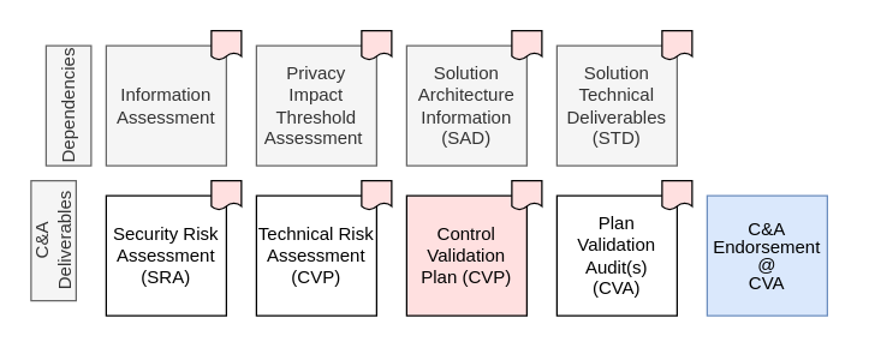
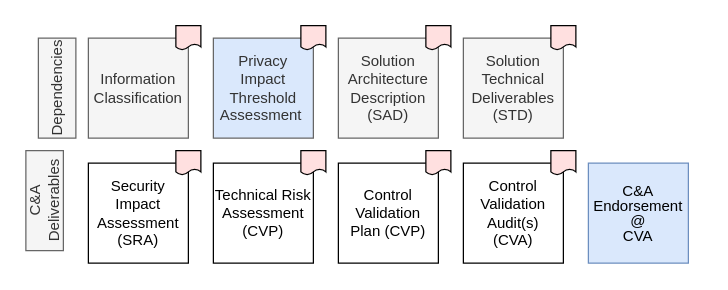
- <mxCell id="14" value="Information Assessment" style="rounded=0;whiteSpace=wrap;html=1;fontColor=#333333;strokeColor=#666666;fillColor=#f5f5f5;" vertex="1" parent="1"><mxGeometry x="70" y="30" width="80" height="80" as="geometry" /></mxCell>
+ <mxCell id="14" value="Information Classification" style="rounded=0;whiteSpace=wrap;html=1;fontColor=#333333;strokeColor=#666666;fillColor=#f5f5f5;" vertex="1" parent="1"><mxGeometry x="70" y="30" width="80" height="80" as="geometry" /></mxCell>
- <mxCell id="16" value="Privacy Impact Threshold&lt;br&gt;Assessment&amp;nbsp;" style="rounded=0;whiteSpace=wrap;html=1;fontColor=#333333;strokeColor=#666666;fillColor=#f5f5f5;" vertex="1" parent="1"><mxGeometry x="170" y="30" width="80" height="80" as="geometry" /></mxCell>
+ <mxCell id="16" value="Privacy Impact Threshold&lt;br&gt;Assessment&amp;nbsp;" style="rounded=0;whiteSpace=wrap;html=1;fontColor=#333333;strokeColor=#666666;fillColor=#dae8fc;" vertex="1" parent="1"><mxGeometry x="170" y="30" width="80" height="80" as="geometry" /></mxCell>
- <mxCell id="11" value="Solution Architecture Information&lt;br&gt;(SAD)" style="rounded=0;whiteSpace=wrap;html=1;fontColor=#333333;strokeColor=#666666;fillColor=#f5f5f5;" vertex="1" parent="1"><mxGeometry x="270" y="30" width="80" height="80" as="geometry" /></mxCell>
+ <mxCell id="11" value="Solution Architecture Description&lt;br&gt;(SAD)" style="rounded=0;whiteSpace=wrap;html=1;fontColor=#333333;strokeColor=#666666;fillColor=#f5f5f5;" vertex="1" parent="1"><mxGeometry x="270" y="30" width="80" height="80" as="geometry" /></mxCell>
- <mxCell id="2" value="Security Risk Assessment (SRA)" style="rounded=0;whiteSpace=wrap;html=1;" vertex="1" parent="1"><mxGeometry x="70" y="130" width="80" height="80" as="geometry" /></mxCell>
+ <mxCell id="2" value="Security Impact Assessment (SRA)" style="rounded=0;whiteSpace=wrap;html=1;" vertex="1" parent="1"><mxGeometry x="70" y="130" width="80" height="80" as="geometry" /></mxCell>
- <mxCell id="18" value="Control Validation Plan (CVP)" style="rounded=0;whiteSpace=wrap;html=1;fillColor=#ffe0e0;" vertex="1" parent="1"><mxGeometry x="270" y="130" width="80" height="80" as="geometry" /></mxCell>
+ <mxCell id="18" value="Control Validation Plan (CVP)" style="rounded=0;whiteSpace=wrap;html=1;" vertex="1" parent="1"><mxGeometry x="270" y="130" width="80" height="80" as="geometry" /></mxCell>
- <mxCell id="20" value="Plan Validation Audit(s) &lt;br&gt;(CVA)" style="rounded=0;whiteSpace=wrap;html=1;" vertex="1" parent="1"><mxGeometry x="370" y="130" width="80" height="80" as="geometry" /></mxCell>
+ <mxCell id="20" value="Control Validation Audit(s) &lt;br&gt;(CVA)" style="rounded=0;whiteSpace=wrap;html=1;" vertex="1" parent="1"><mxGeometry x="370" y="130" width="80" height="80" as="geometry" /></mxCell>
